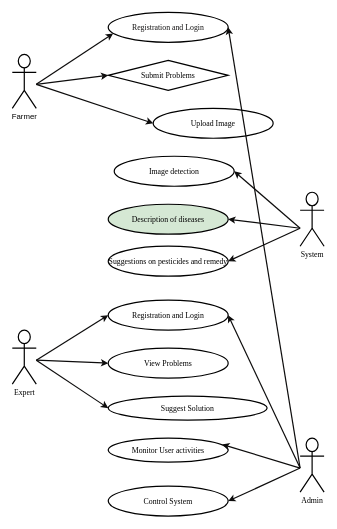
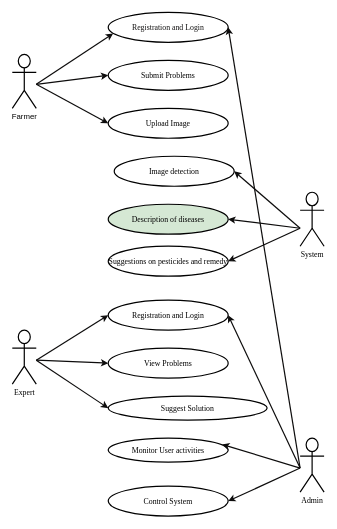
- <mxCell id="4" value="&lt;font style=&quot;font-size: 13px;&quot;&gt;Submit Problems&lt;/font&gt;" style="rhombus;whiteSpace=wrap;html=1;fontFamily=Times New Roman;fontSize=12;fontColor=none;strokeWidth=2;" parent="1" vertex="1"><mxGeometry x="180" y="100" width="200" height="50" as="geometry" /></mxCell>
+ <mxCell id="4" value="&lt;font style=&quot;font-size: 13px;&quot;&gt;Submit Problems&lt;/font&gt;" style="ellipse;whiteSpace=wrap;html=1;fontFamily=Times New Roman;fontSize=12;fontColor=none;strokeWidth=2;" parent="1" vertex="1"><mxGeometry x="180" y="100" width="200" height="50" as="geometry" /></mxCell>
- <mxCell id="5" value="&lt;font style=&quot;font-size: 13px;&quot;&gt;Upload Image&lt;/font&gt;" style="ellipse;whiteSpace=wrap;html=1;fontFamily=Times New Roman;fontSize=12;fontColor=none;strokeWidth=2;" parent="1" vertex="1"><mxGeometry x="255" y="180" width="200" height="50" as="geometry" /></mxCell>
+ <mxCell id="5" value="&lt;font style=&quot;font-size: 13px;&quot;&gt;Upload Image&lt;/font&gt;" style="ellipse;whiteSpace=wrap;html=1;fontFamily=Times New Roman;fontSize=12;fontColor=none;strokeWidth=2;" parent="1" vertex="1"><mxGeometry x="180" y="180" width="200" height="50" as="geometry" /></mxCell>
